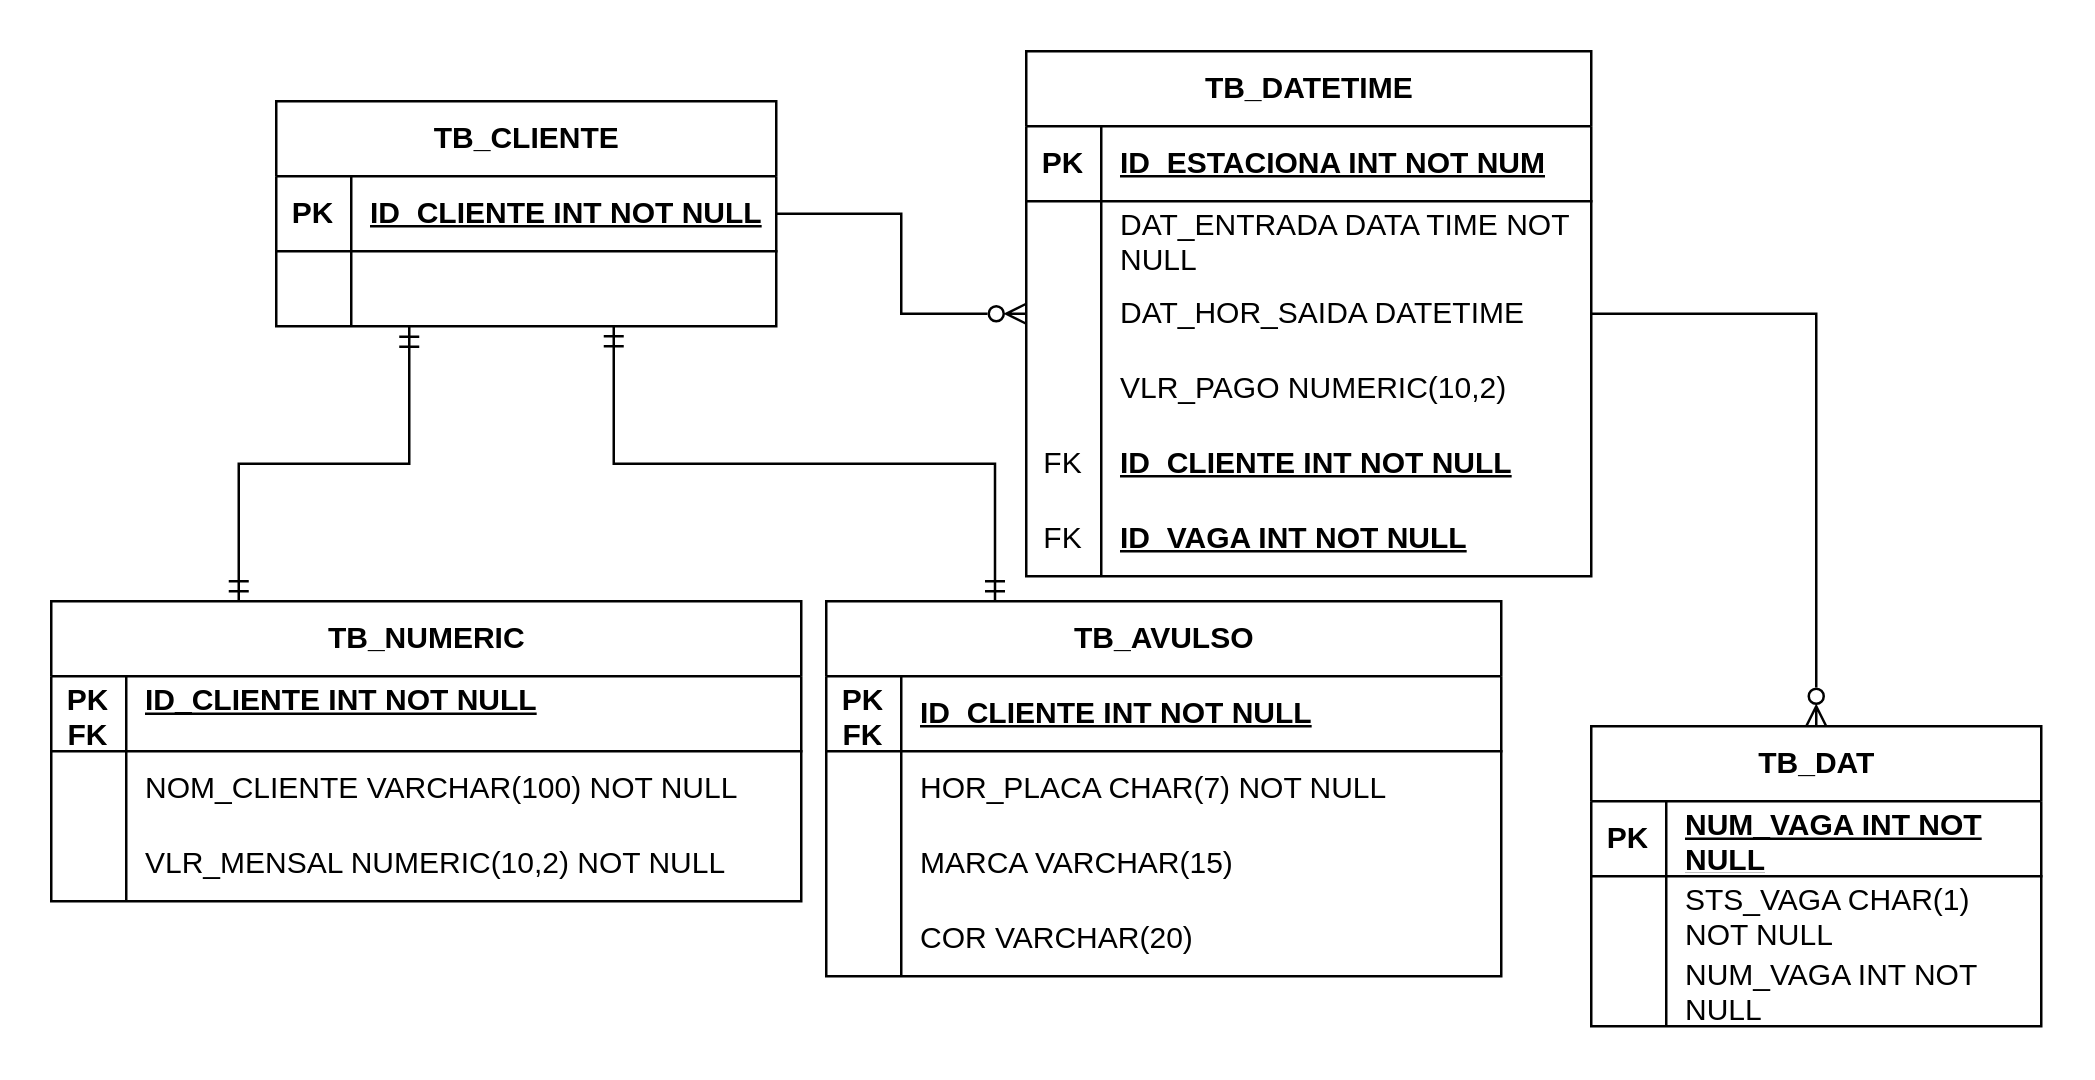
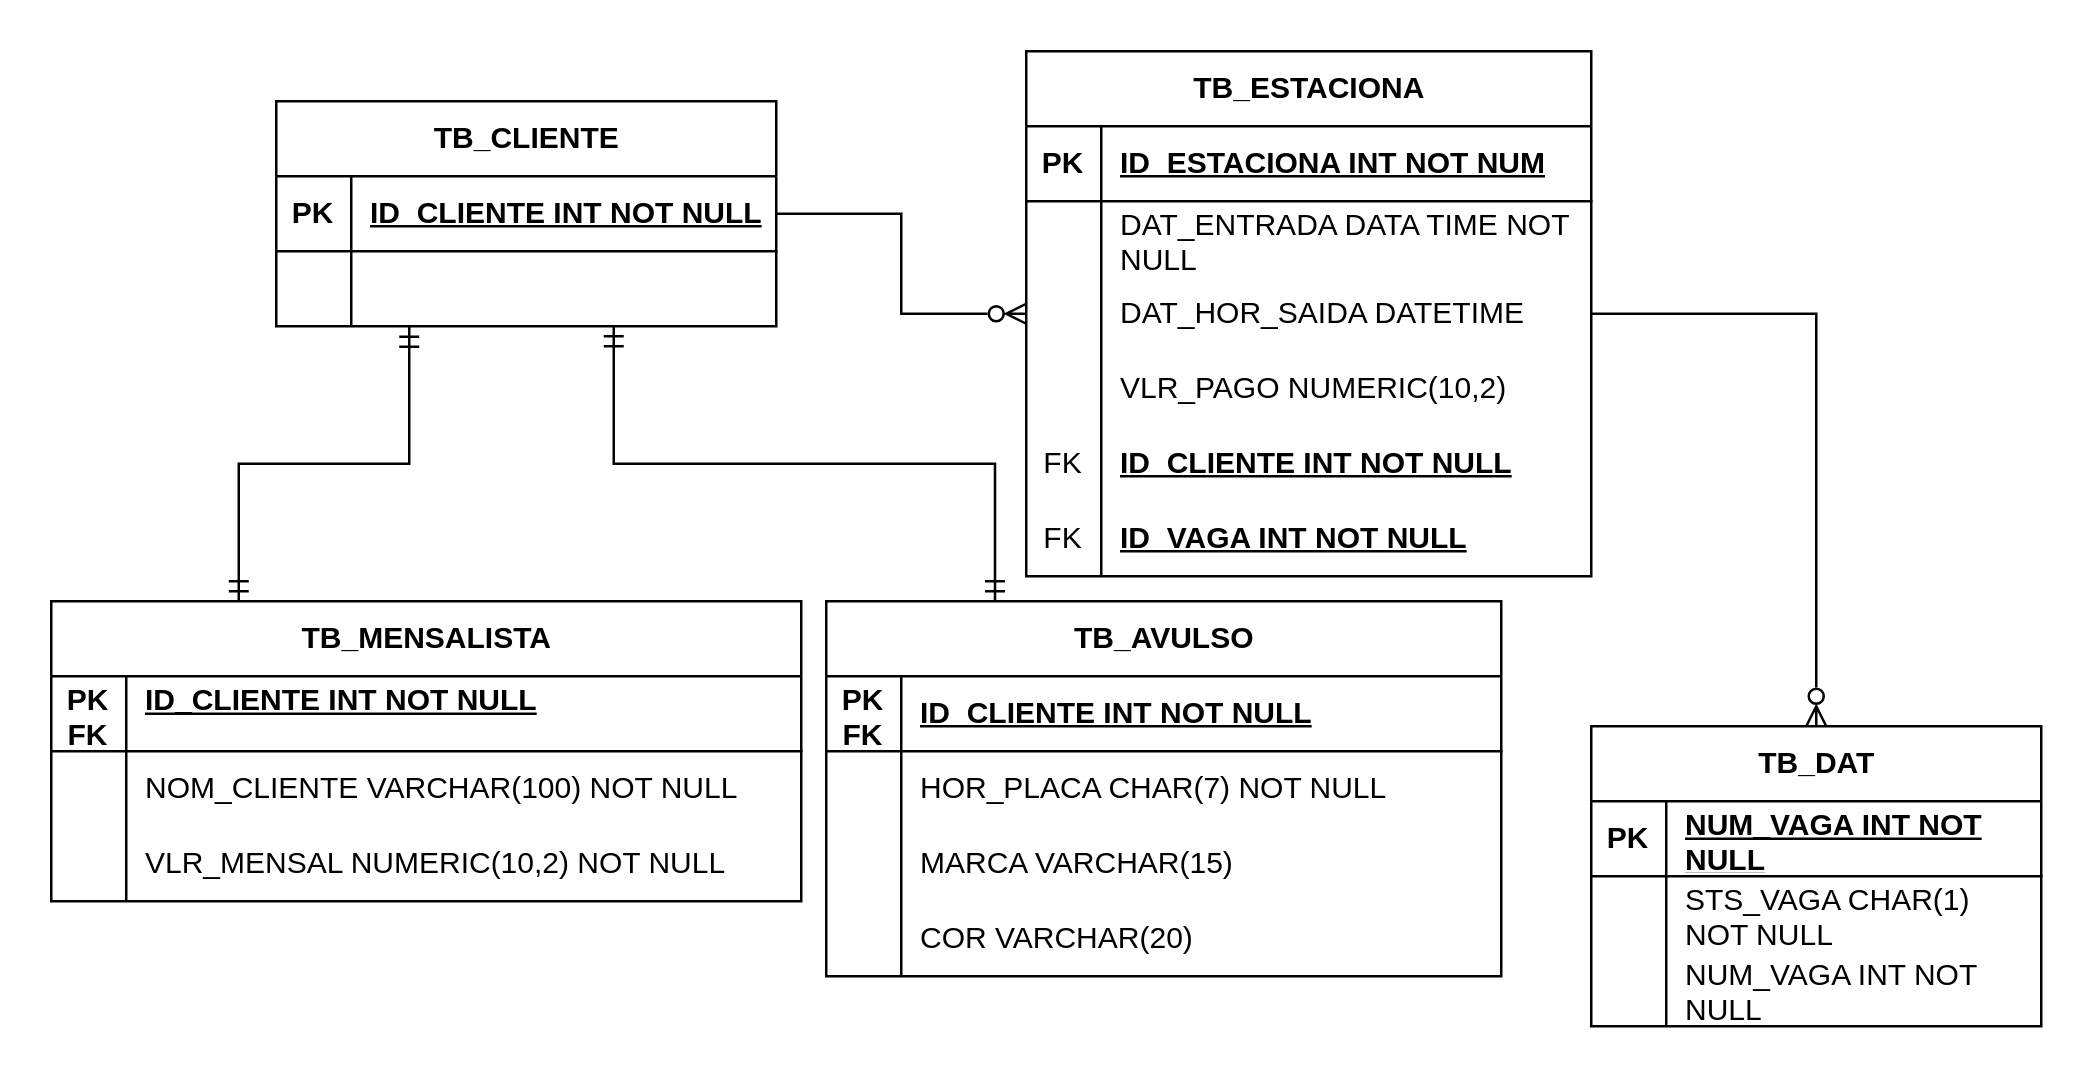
- <mxCell id="22" value="TB_DATETIME" style="shape=table;startSize=30;container=1;collapsible=1;childLayout=tableLayout;fixedRows=1;rowLines=0;fontStyle=1;align=center;resizeLast=1;html=1;" vertex="1" parent="1"><mxGeometry x="410" y="20" width="226.0" height="210" as="geometry" /></mxCell>
+ <mxCell id="22" value="TB_ESTACIONA" style="shape=table;startSize=30;container=1;collapsible=1;childLayout=tableLayout;fixedRows=1;rowLines=0;fontStyle=1;align=center;resizeLast=1;html=1;" vertex="1" parent="1"><mxGeometry x="410" y="20" width="226.0" height="210" as="geometry" /></mxCell>
- <mxCell id="2" value="TB_NUMERIC" style="shape=table;startSize=30;container=1;collapsible=1;childLayout=tableLayout;fixedRows=1;rowLines=0;fontStyle=1;align=center;resizeLast=1;html=1;" vertex="1" parent="1"><mxGeometry x="20" y="240" width="300" height="120" as="geometry" /></mxCell>
+ <mxCell id="2" value="TB_MENSALISTA" style="shape=table;startSize=30;container=1;collapsible=1;childLayout=tableLayout;fixedRows=1;rowLines=0;fontStyle=1;align=center;resizeLast=1;html=1;" vertex="1" parent="1"><mxGeometry x="20" y="240" width="300" height="120" as="geometry" /></mxCell>
